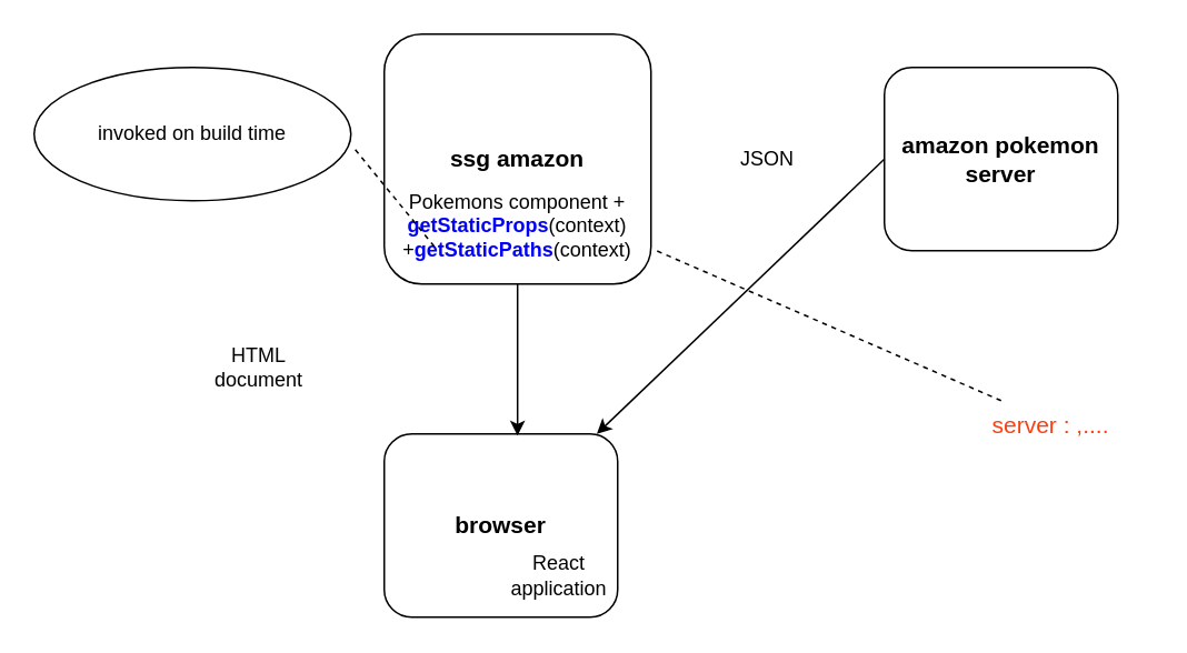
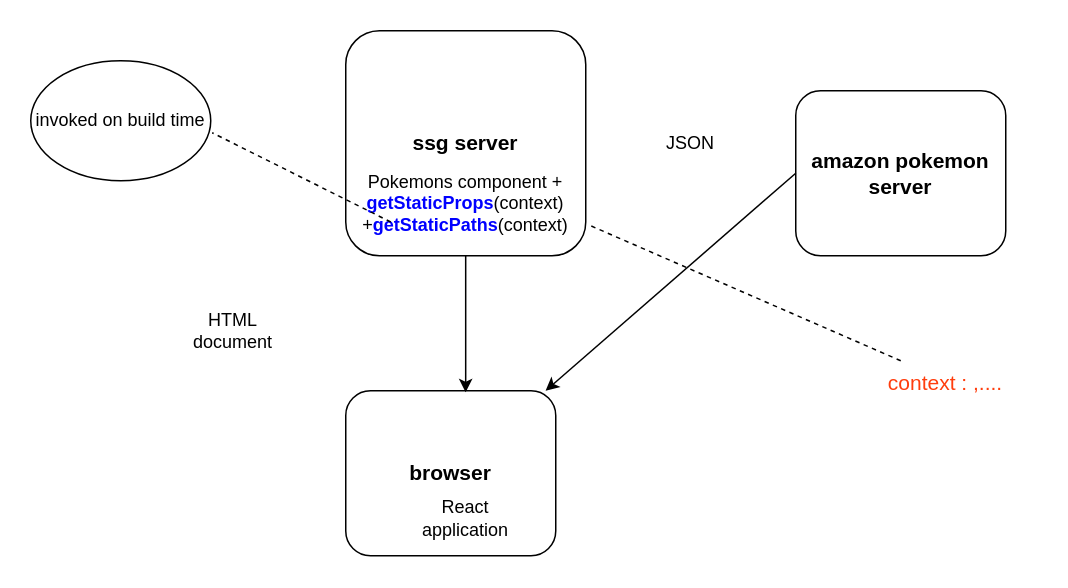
- <mxCell id="13" value="invoked on build time" style="ellipse;whiteSpace=wrap;html=1;" parent="1" vertex="1"><mxGeometry x="20" y="40" width="190" height="80" as="geometry" /></mxCell>
+ <mxCell id="13" value="invoked on build time" style="ellipse;whiteSpace=wrap;html=1;" parent="1" vertex="1"><mxGeometry x="20" y="40" width="120" height="80" as="geometry" /></mxCell>
- <mxCell id="2" value="&lt;b&gt;&lt;font style=&quot;font-size: 14px&quot;&gt;ssg amazon&lt;/font&gt;&lt;/b&gt;" style="rounded=1;whiteSpace=wrap;html=1;" parent="1" vertex="1"><mxGeometry x="230" y="20" width="160" height="150" as="geometry" /></mxCell>
+ <mxCell id="2" value="&lt;b&gt;&lt;font style=&quot;font-size: 14px&quot;&gt;ssg server&lt;/font&gt;&lt;/b&gt;" style="rounded=1;whiteSpace=wrap;html=1;" parent="1" vertex="1"><mxGeometry x="230" y="20" width="160" height="150" as="geometry" /></mxCell>
- <mxCell id="4" value="&lt;b&gt;&lt;font style=&quot;font-size: 14px&quot;&gt;amazon pokemon server&lt;/font&gt;&lt;/b&gt;" style="rounded=1;whiteSpace=wrap;html=1;" parent="1" vertex="1"><mxGeometry x="530" y="40" width="140" height="110" as="geometry" /></mxCell>
+ <mxCell id="4" value="&lt;b&gt;&lt;font style=&quot;font-size: 14px&quot;&gt;amazon pokemon server&lt;/font&gt;&lt;/b&gt;" style="rounded=1;whiteSpace=wrap;html=1;" parent="1" vertex="1"><mxGeometry x="530" y="60" width="140" height="110" as="geometry" /></mxCell>
- <mxCell id="12" value="&lt;font style=&quot;font-size: 14px&quot; color=&quot;#ff3d0d&quot;&gt;server : &lt;font style=&quot;font-size: 14px&quot;&gt;,....&lt;/font&gt;&lt;/font&gt;" style="text;html=1;strokeColor=none;fillColor=none;align=center;verticalAlign=middle;whiteSpace=wrap;rounded=0;" parent="1" vertex="1"><mxGeometry x="570" y="240" width="120" height="30" as="geometry" /></mxCell>
+ <mxCell id="12" value="&lt;font style=&quot;font-size: 14px&quot; color=&quot;#ff3d0d&quot;&gt;context : &lt;font style=&quot;font-size: 14px&quot;&gt;,....&lt;/font&gt;&lt;/font&gt;" style="text;html=1;strokeColor=none;fillColor=none;align=center;verticalAlign=middle;whiteSpace=wrap;rounded=0;" parent="1" vertex="1"><mxGeometry x="570" y="240" width="120" height="30" as="geometry" /></mxCell>
- <mxCell id="10" value="React application" style="text;html=1;strokeColor=none;fillColor=none;align=center;verticalAlign=middle;whiteSpace=wrap;rounded=0;" parent="1" vertex="1"><mxGeometry x="305" y="330" width="60" height="30" as="geometry" /></mxCell>
+ <mxCell id="10" value="React application" style="text;html=1;strokeColor=none;fillColor=none;align=center;verticalAlign=middle;whiteSpace=wrap;rounded=0;" parent="1" vertex="1"><mxGeometry x="280" y="330" width="60" height="30" as="geometry" /></mxCell>
